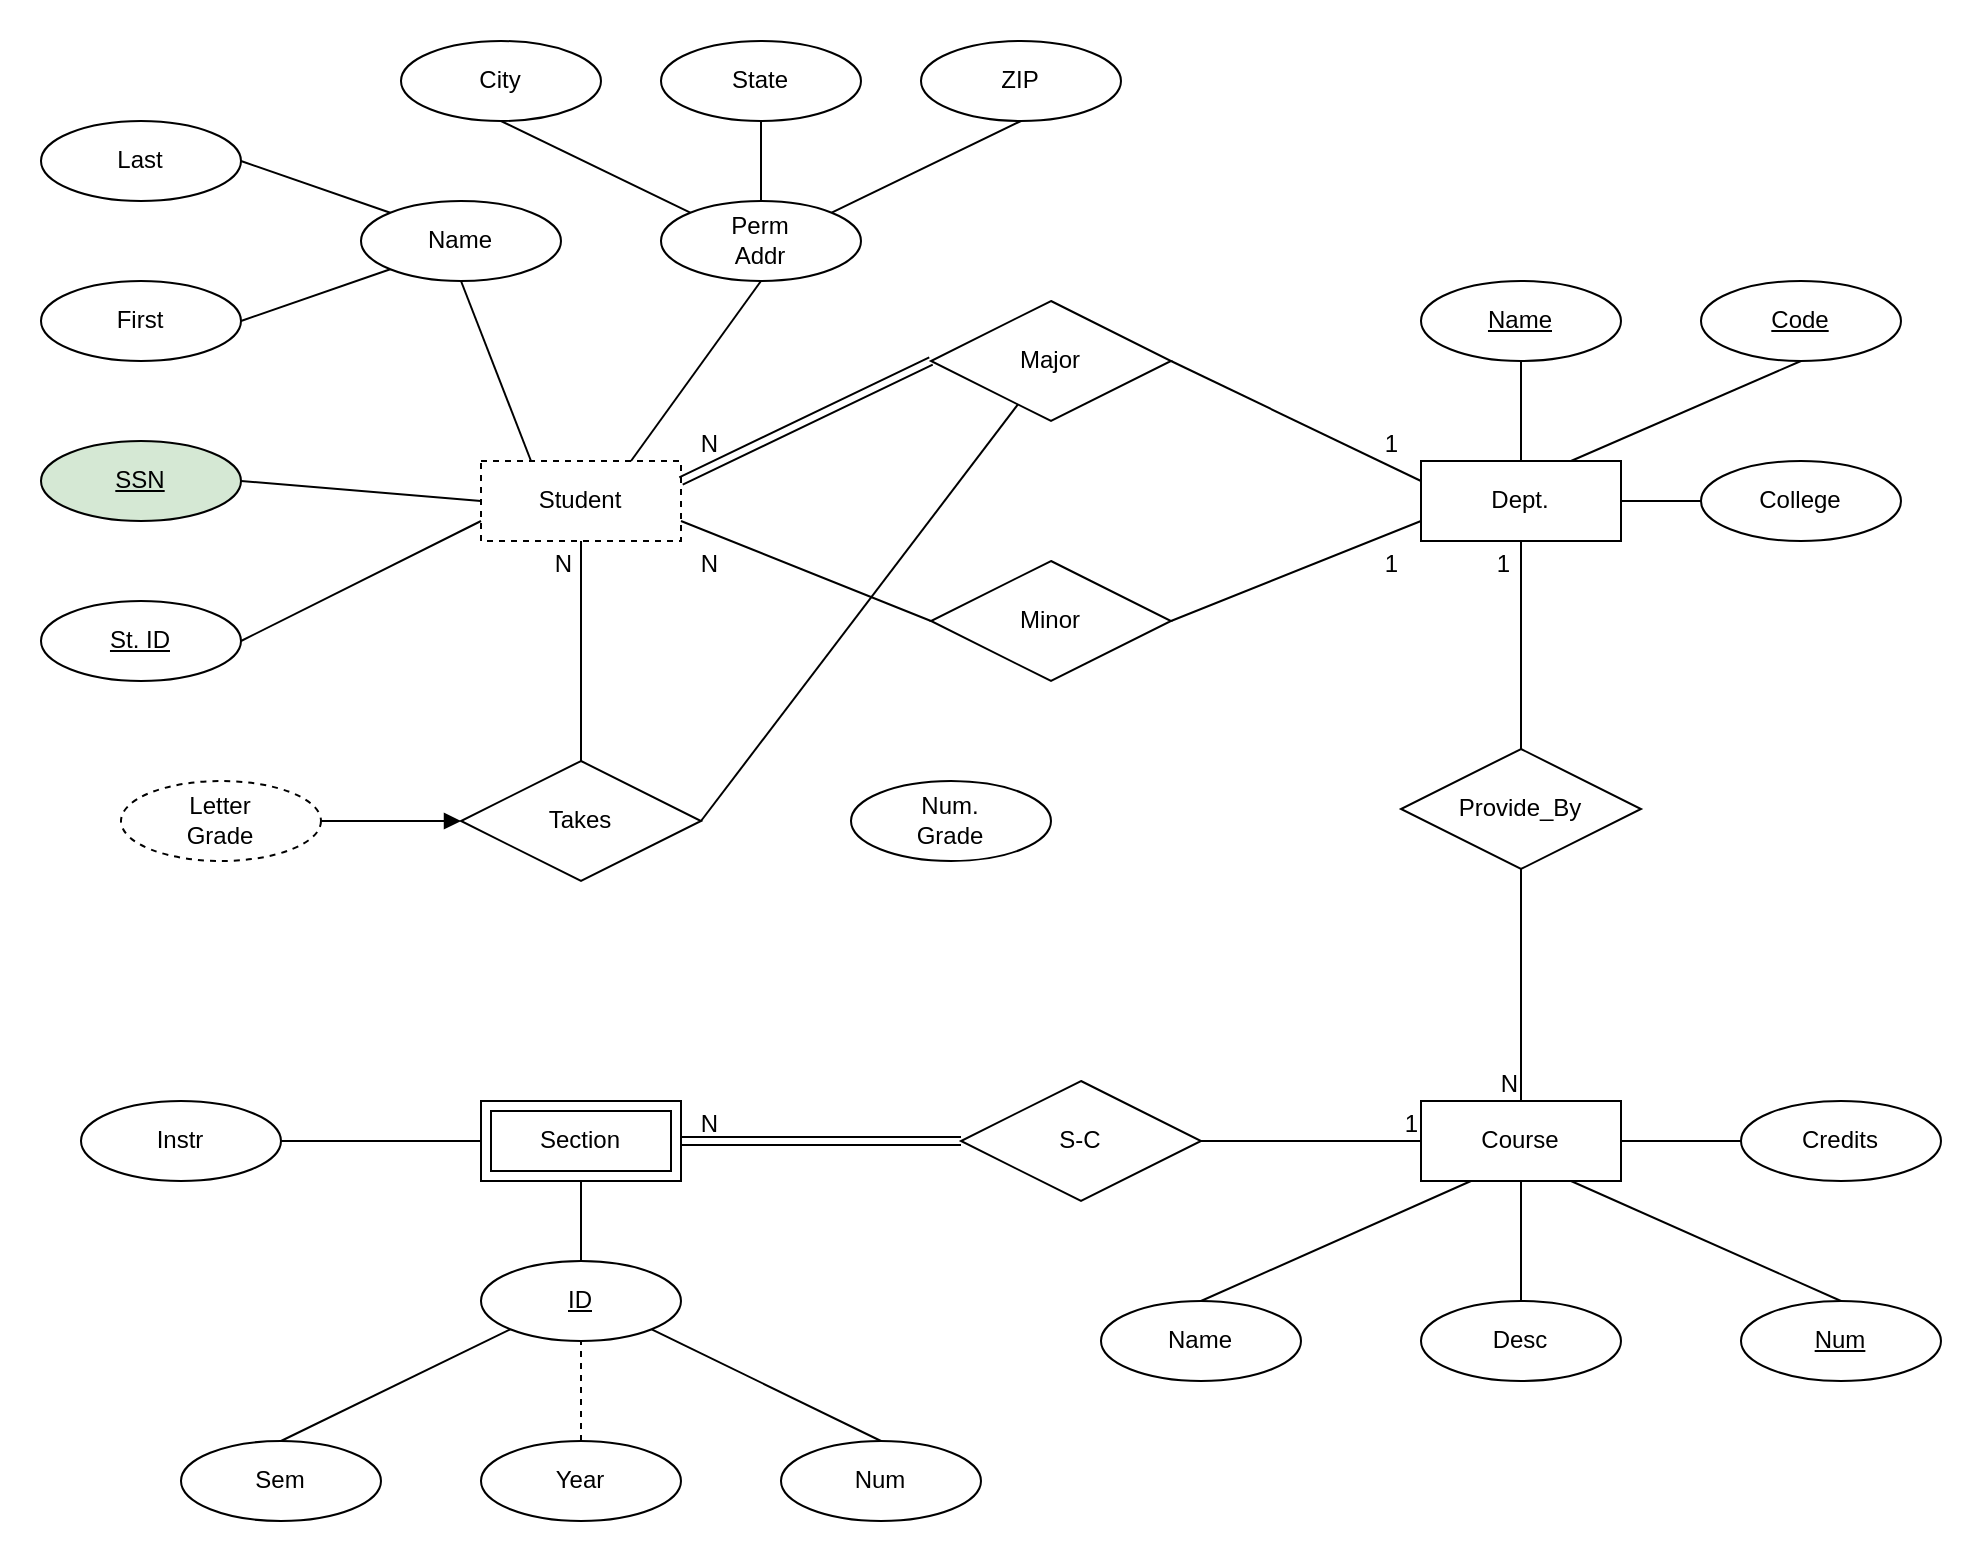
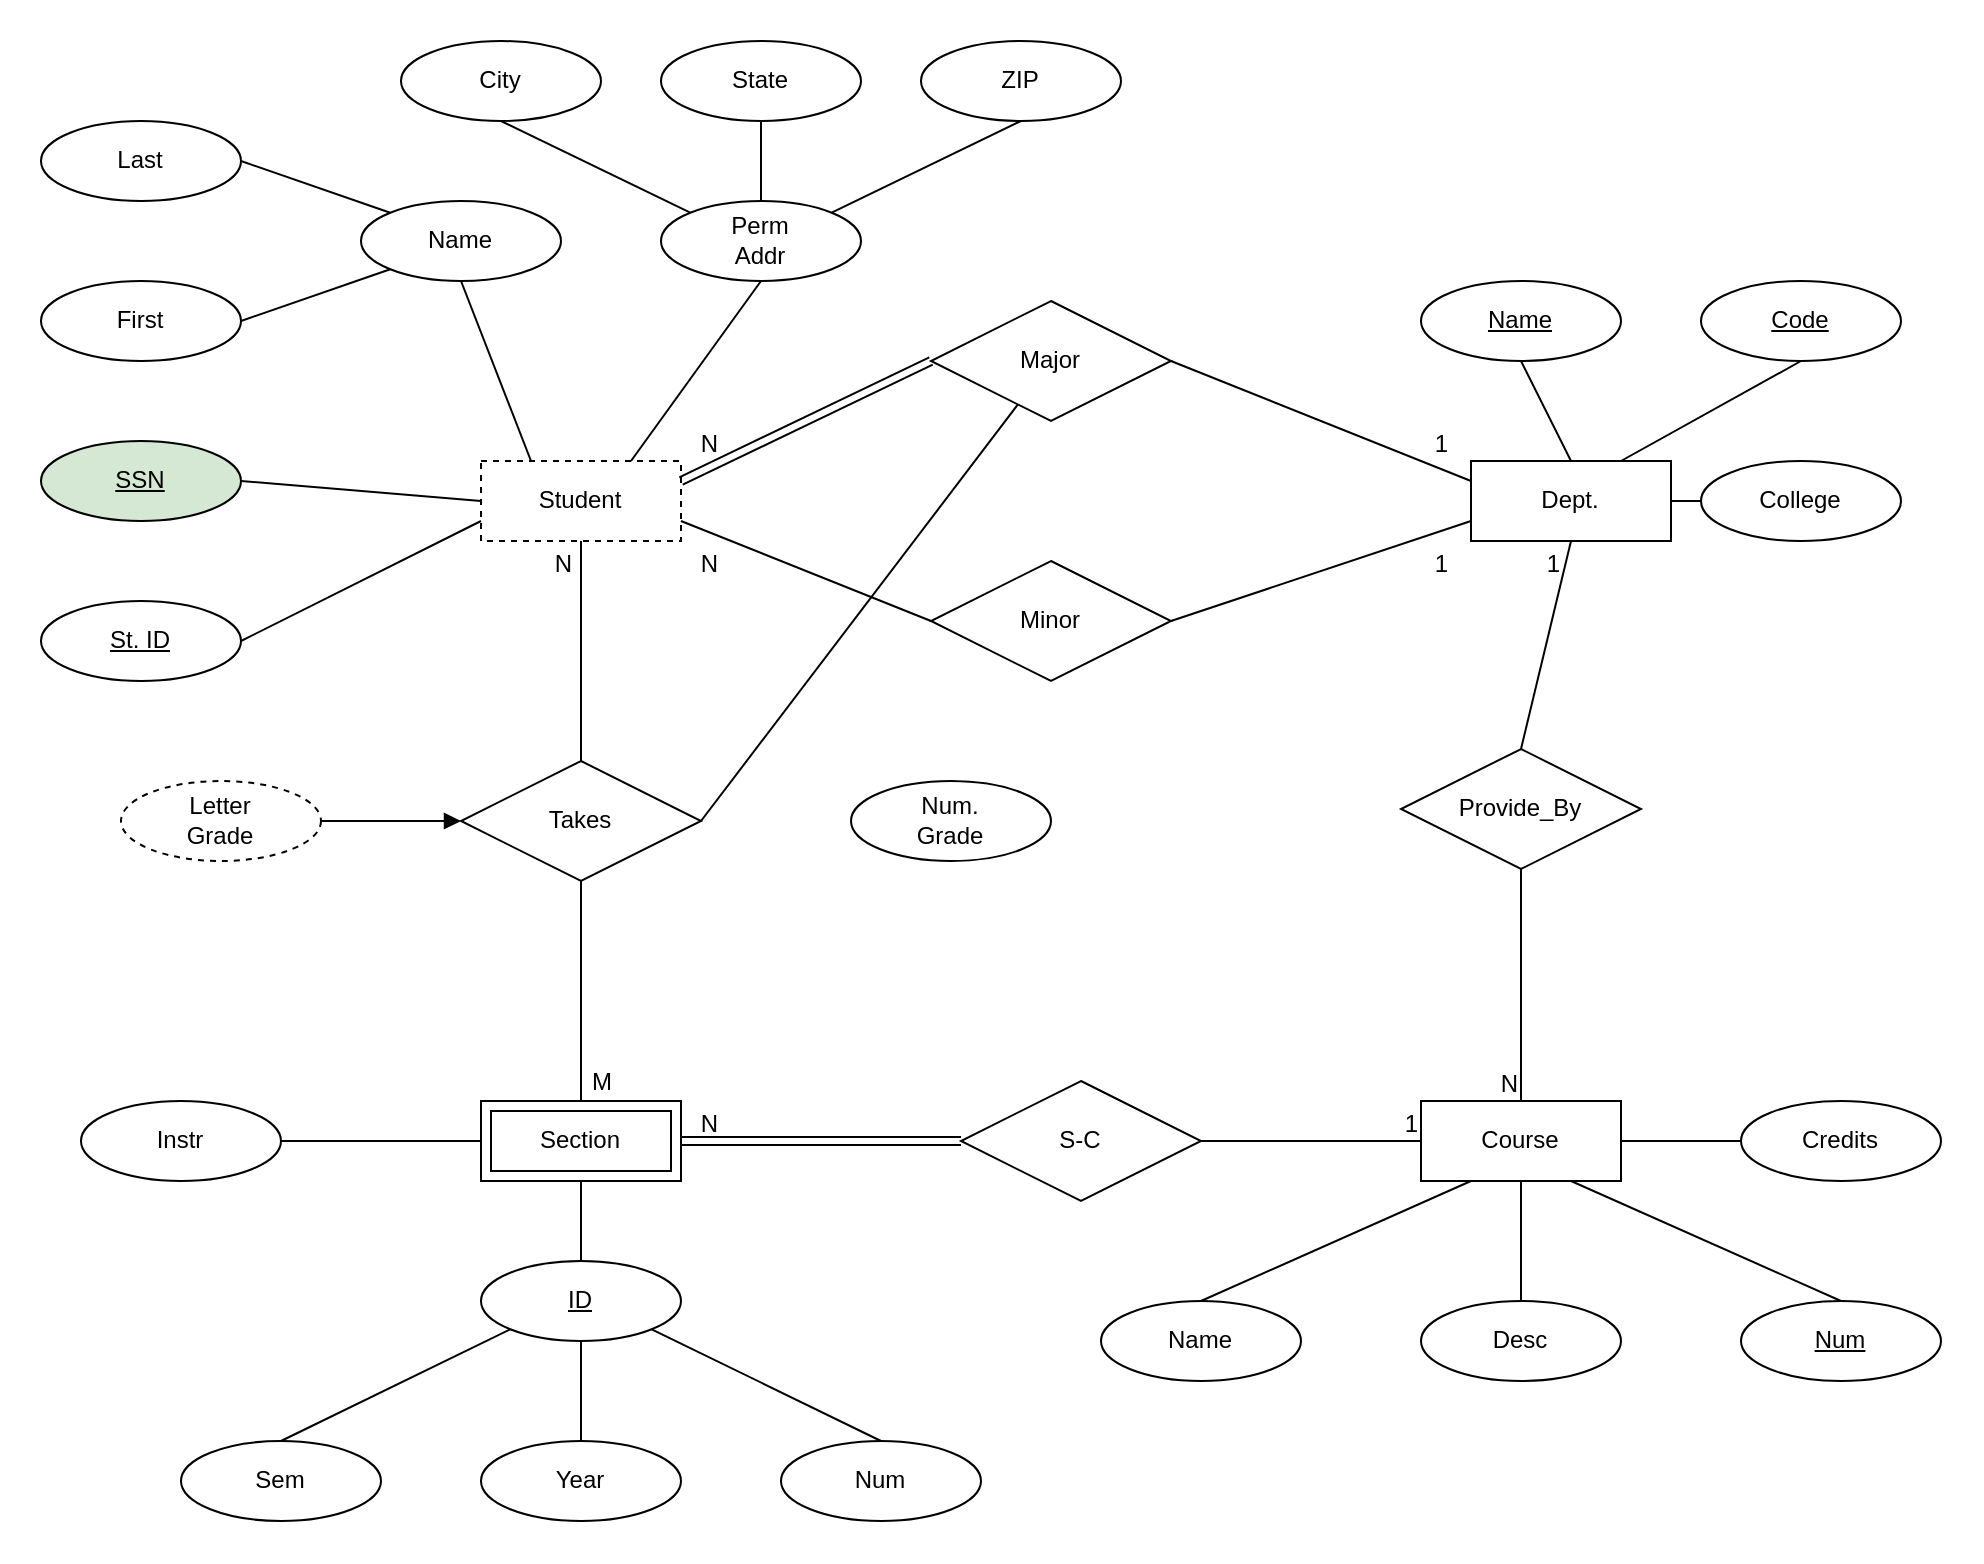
- <mxCell id="4" value="Dept." style="whiteSpace=wrap;html=1;align=center;" parent="1" vertex="1"><mxGeometry x="710" y="230" width="100" height="40" as="geometry" /></mxCell>
+ <mxCell id="4" value="Dept." style="whiteSpace=wrap;html=1;align=center;" parent="1" vertex="1"><mxGeometry x="735" y="230" width="100" height="40" as="geometry" /></mxCell>
+ <mxCell id="73" value="" style="endArrow=none;html=1;rounded=0;exitX=0.5;exitY=0;exitDx=0;exitDy=0;entryX=0.5;entryY=1;entryDx=0;entryDy=0;" edge="1" parent="1" source="69" target="70"><mxGeometry relative="1" as="geometry"><mxPoint x="430" y="420" as="sourcePoint" /><mxPoint x="590" y="420" as="targetPoint" /></mxGeometry></mxCell>
+ <mxCell id="74" value="M" style="resizable=0;html=1;whiteSpace=wrap;align=left;verticalAlign=bottom;" connectable="0" vertex="1" parent="73"><mxGeometry x="-1" relative="1" as="geometry"><mxPoint x="4" y="-1" as="offset" /></mxGeometry></mxCell>
- <mxCell id="40" value="" style="endArrow=none;html=1;rounded=0;entryX=0.5;entryY=1;entryDx=0;entryDy=0;exitX=0.5;exitY=0;exitDx=0;exitDy=0;dashed=1;" parent="1" source="35" target="75" edge="1"><mxGeometry relative="1" as="geometry"><mxPoint x="290" y="710" as="sourcePoint" /><mxPoint x="270" y="690" as="targetPoint" /></mxGeometry></mxCell>
+ <mxCell id="40" value="" style="endArrow=none;html=1;rounded=0;entryX=0.5;entryY=1;entryDx=0;entryDy=0;exitX=0.5;exitY=0;exitDx=0;exitDy=0;" parent="1" source="35" target="75" edge="1"><mxGeometry relative="1" as="geometry"><mxPoint x="290" y="710" as="sourcePoint" /><mxPoint x="270" y="690" as="targetPoint" /></mxGeometry></mxCell>
